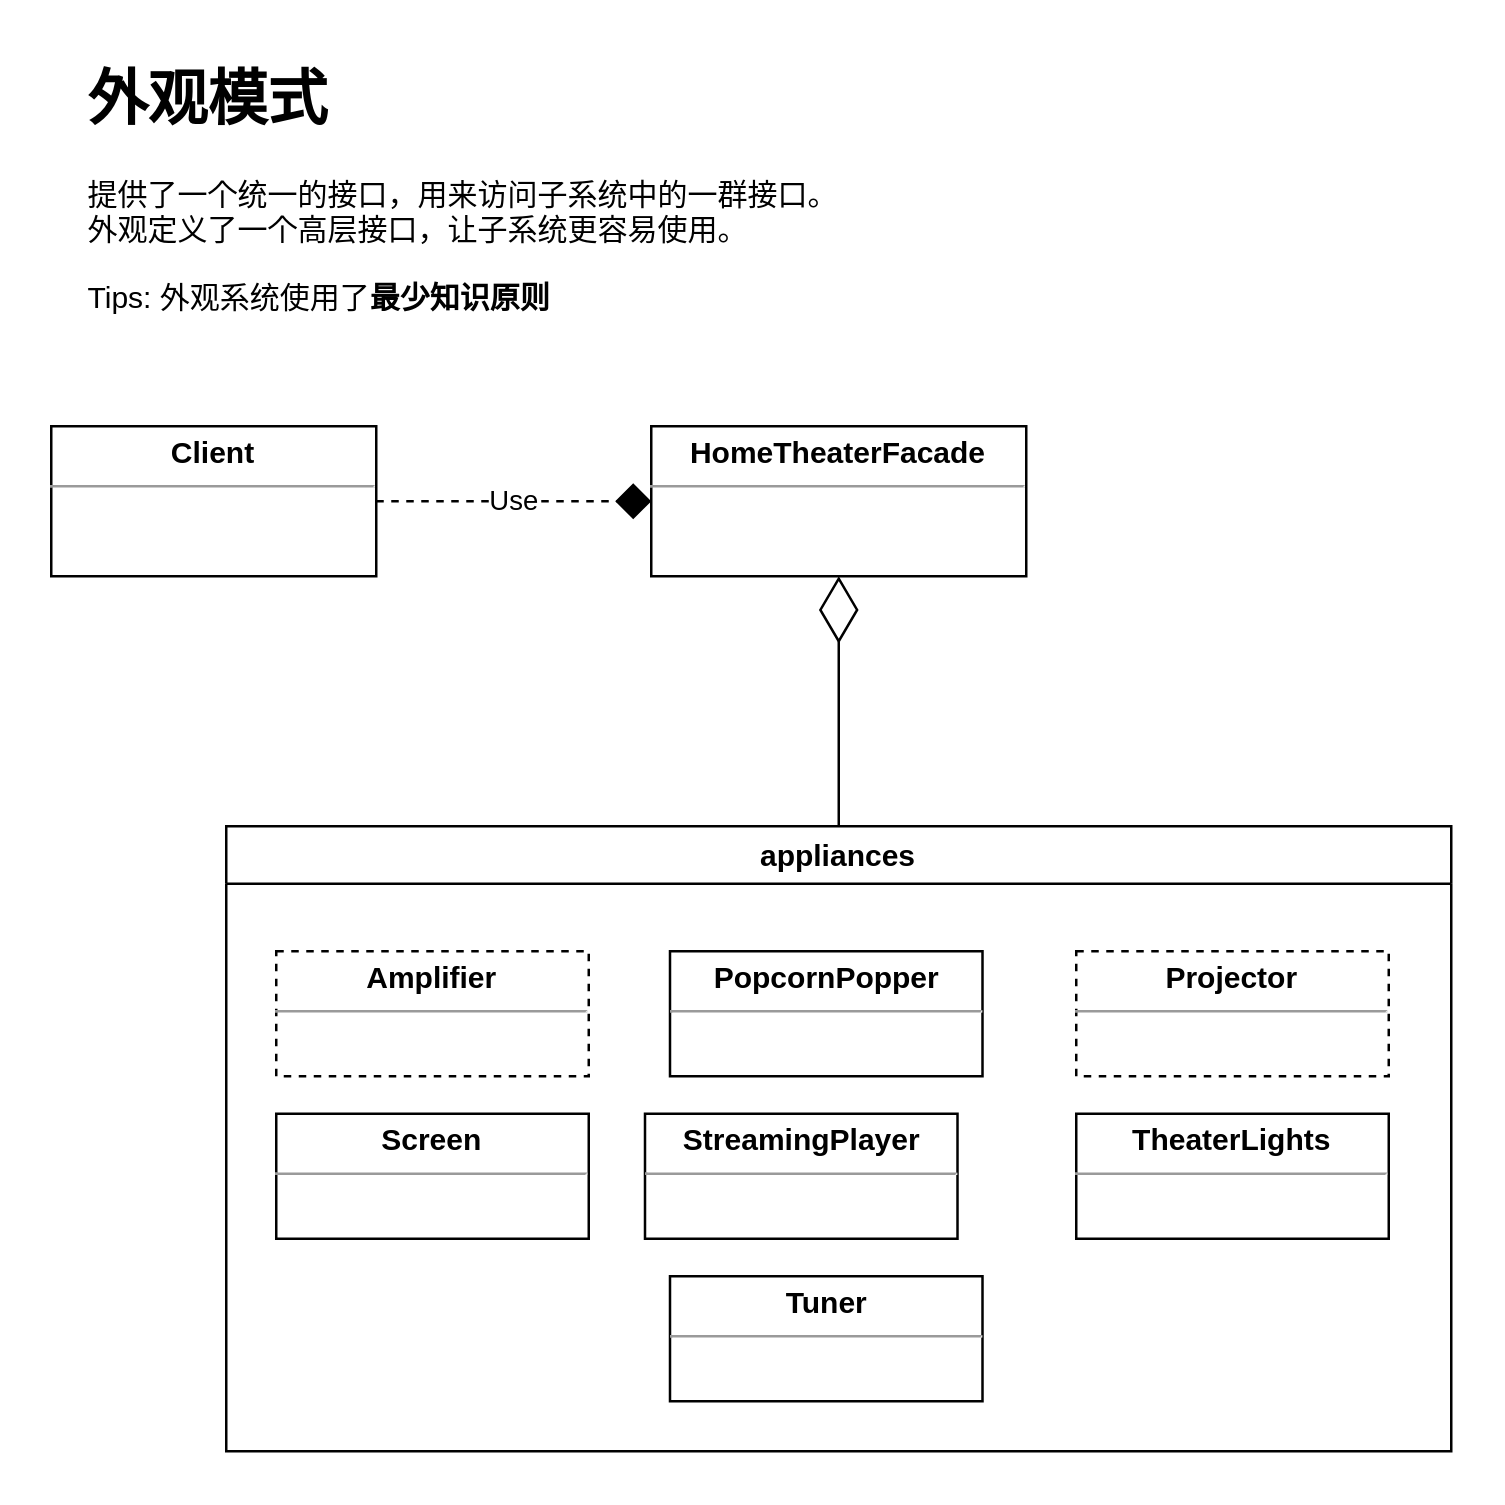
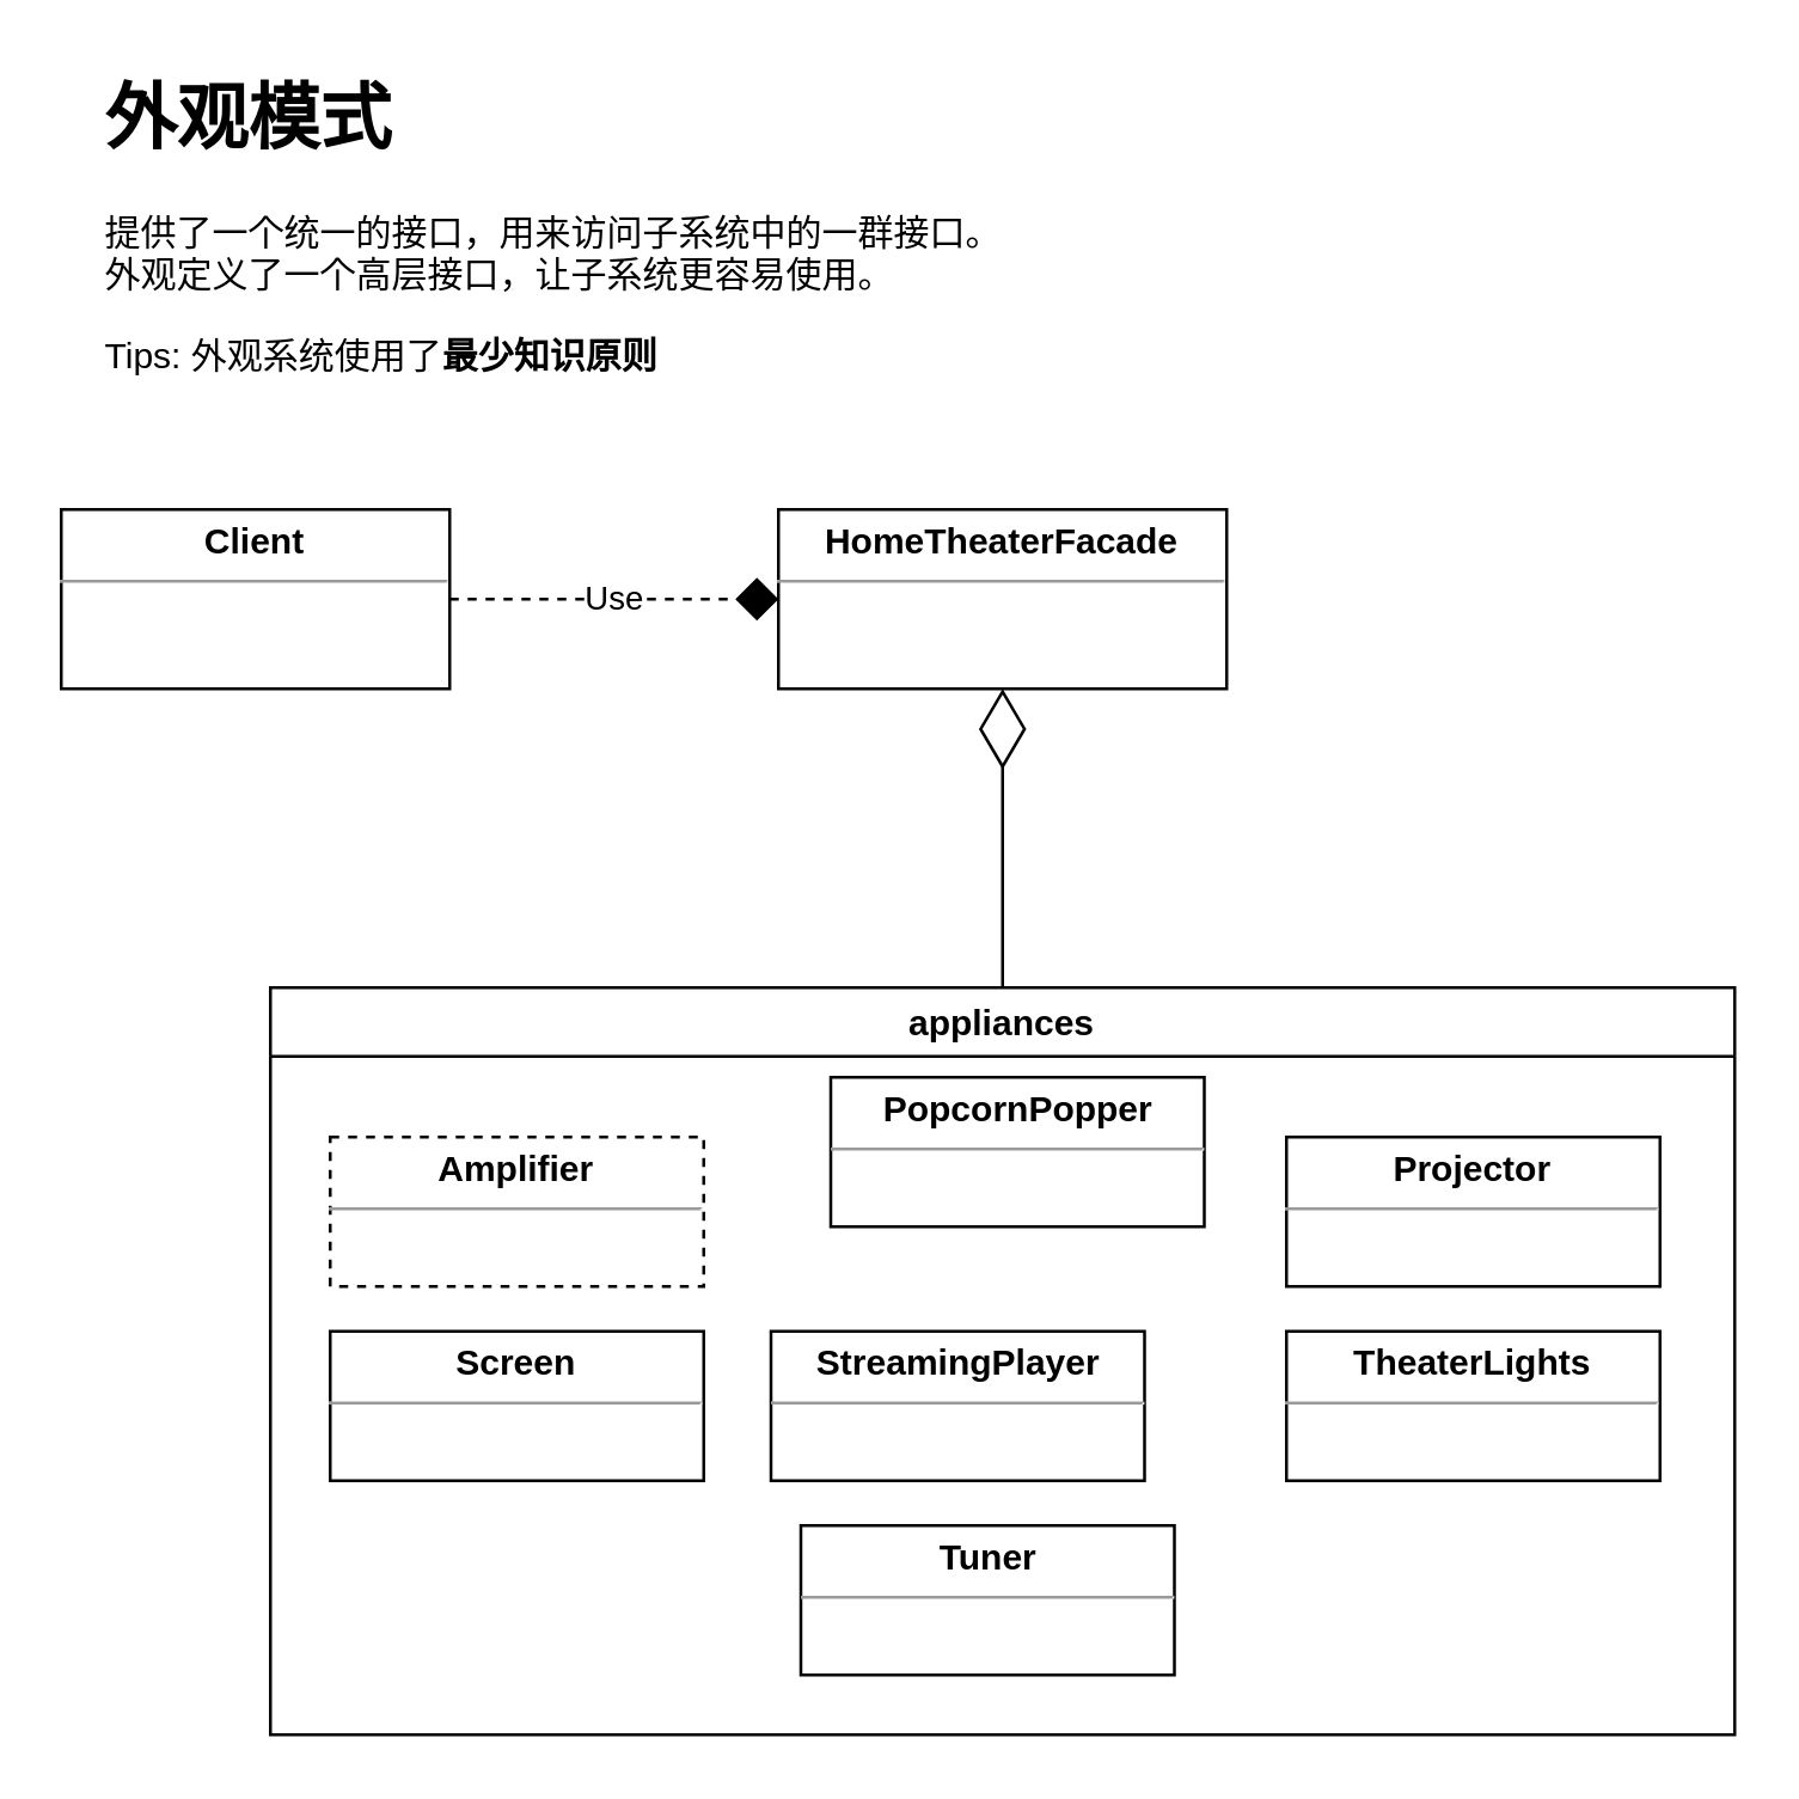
- <mxCell id="6" value="&lt;p style=&quot;margin: 0px ; margin-top: 4px ; text-align: center&quot;&gt;&lt;b&gt;PopcornPopper&lt;/b&gt;&lt;/p&gt;&lt;hr size=&quot;1&quot;&gt;&lt;p style=&quot;margin: 0px ; margin-left: 4px&quot;&gt;&lt;br&gt;&lt;/p&gt;" style="verticalAlign=top;align=left;overflow=fill;fontSize=12;fontFamily=Helvetica;html=1;" vertex="1" parent="4"><mxGeometry x="177.5" y="50" width="125" height="50" as="geometry" /></mxCell>
+ <mxCell id="6" value="&lt;p style=&quot;margin: 0px ; margin-top: 4px ; text-align: center&quot;&gt;&lt;b&gt;PopcornPopper&lt;/b&gt;&lt;/p&gt;&lt;hr size=&quot;1&quot;&gt;&lt;p style=&quot;margin: 0px ; margin-left: 4px&quot;&gt;&lt;br&gt;&lt;/p&gt;" style="verticalAlign=top;align=left;overflow=fill;fontSize=12;fontFamily=Helvetica;html=1;" vertex="1" parent="4"><mxGeometry x="187.5" y="30" width="125" height="50" as="geometry" /></mxCell>
- <mxCell id="7" value="&lt;p style=&quot;margin: 0px ; margin-top: 4px ; text-align: center&quot;&gt;&lt;b&gt;Projector&lt;/b&gt;&lt;/p&gt;&lt;hr size=&quot;1&quot;&gt;&lt;p style=&quot;margin: 0px ; margin-left: 4px&quot;&gt;&lt;br&gt;&lt;/p&gt;" style="verticalAlign=top;align=left;overflow=fill;fontSize=12;fontFamily=Helvetica;html=1;dashed=1;" vertex="1" parent="4"><mxGeometry x="340" y="50" width="125" height="50" as="geometry" /></mxCell>
+ <mxCell id="7" value="&lt;p style=&quot;margin: 0px ; margin-top: 4px ; text-align: center&quot;&gt;&lt;b&gt;Projector&lt;/b&gt;&lt;/p&gt;&lt;hr size=&quot;1&quot;&gt;&lt;p style=&quot;margin: 0px ; margin-left: 4px&quot;&gt;&lt;br&gt;&lt;/p&gt;" style="verticalAlign=top;align=left;overflow=fill;fontSize=12;fontFamily=Helvetica;html=1;" vertex="1" parent="4"><mxGeometry x="340" y="50" width="125" height="50" as="geometry" /></mxCell>
